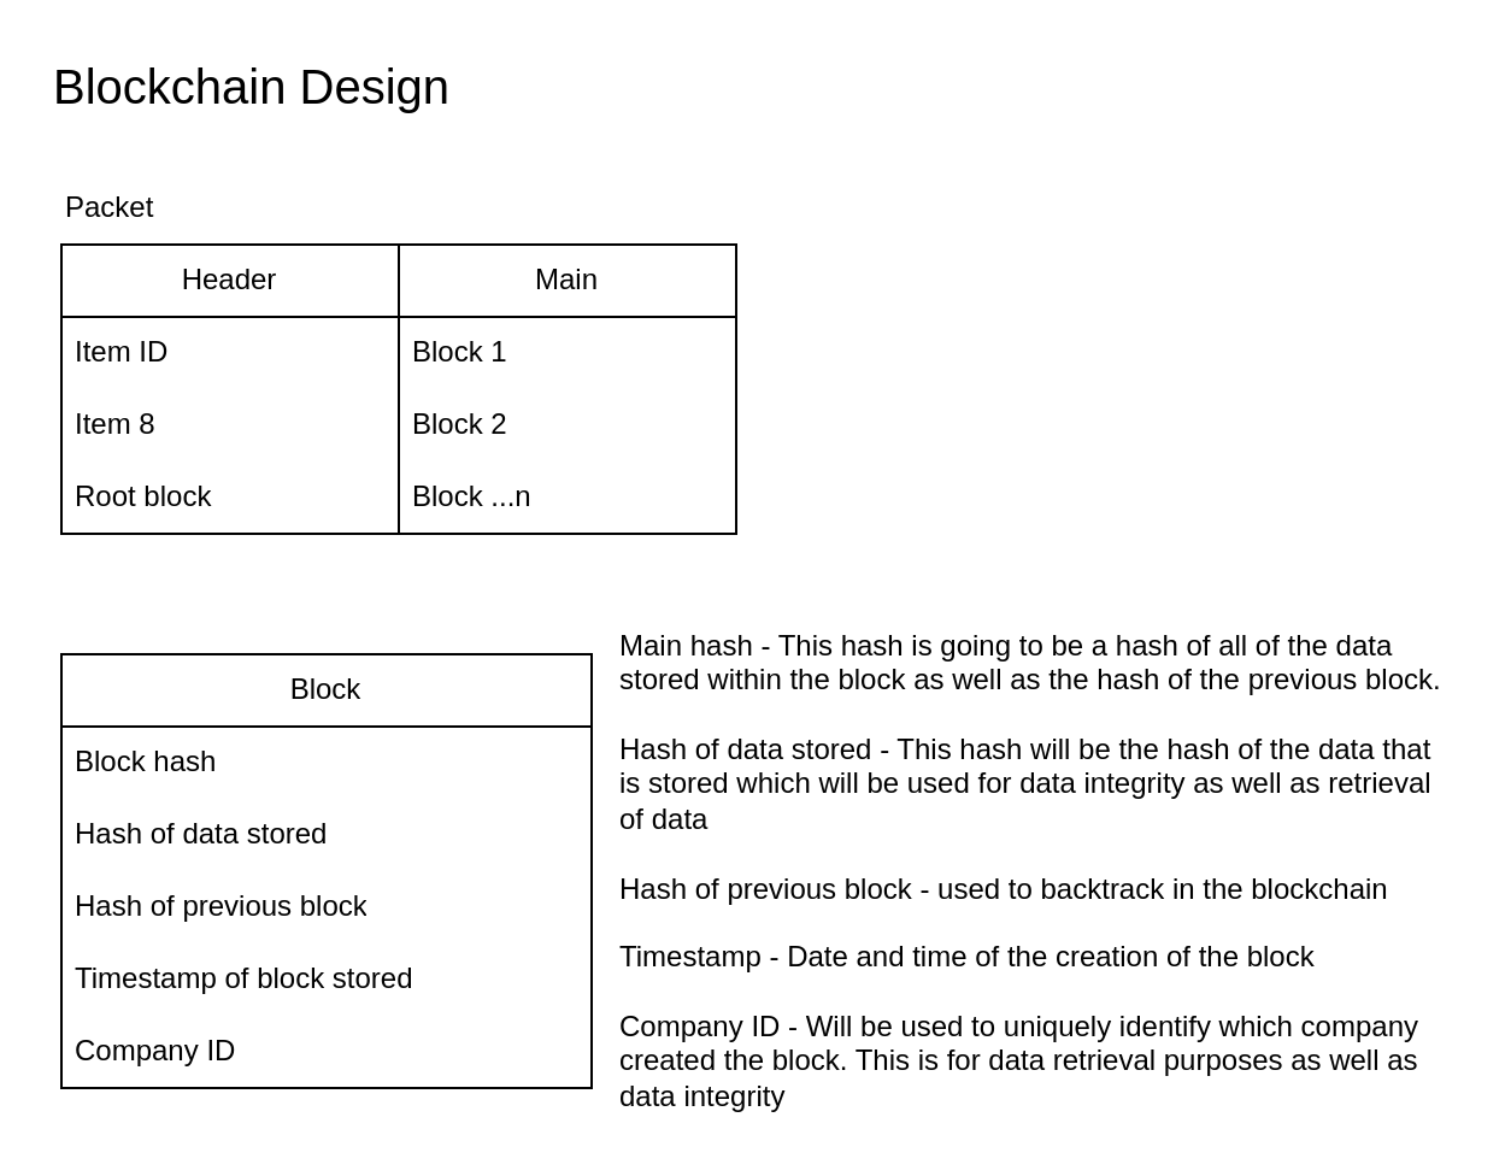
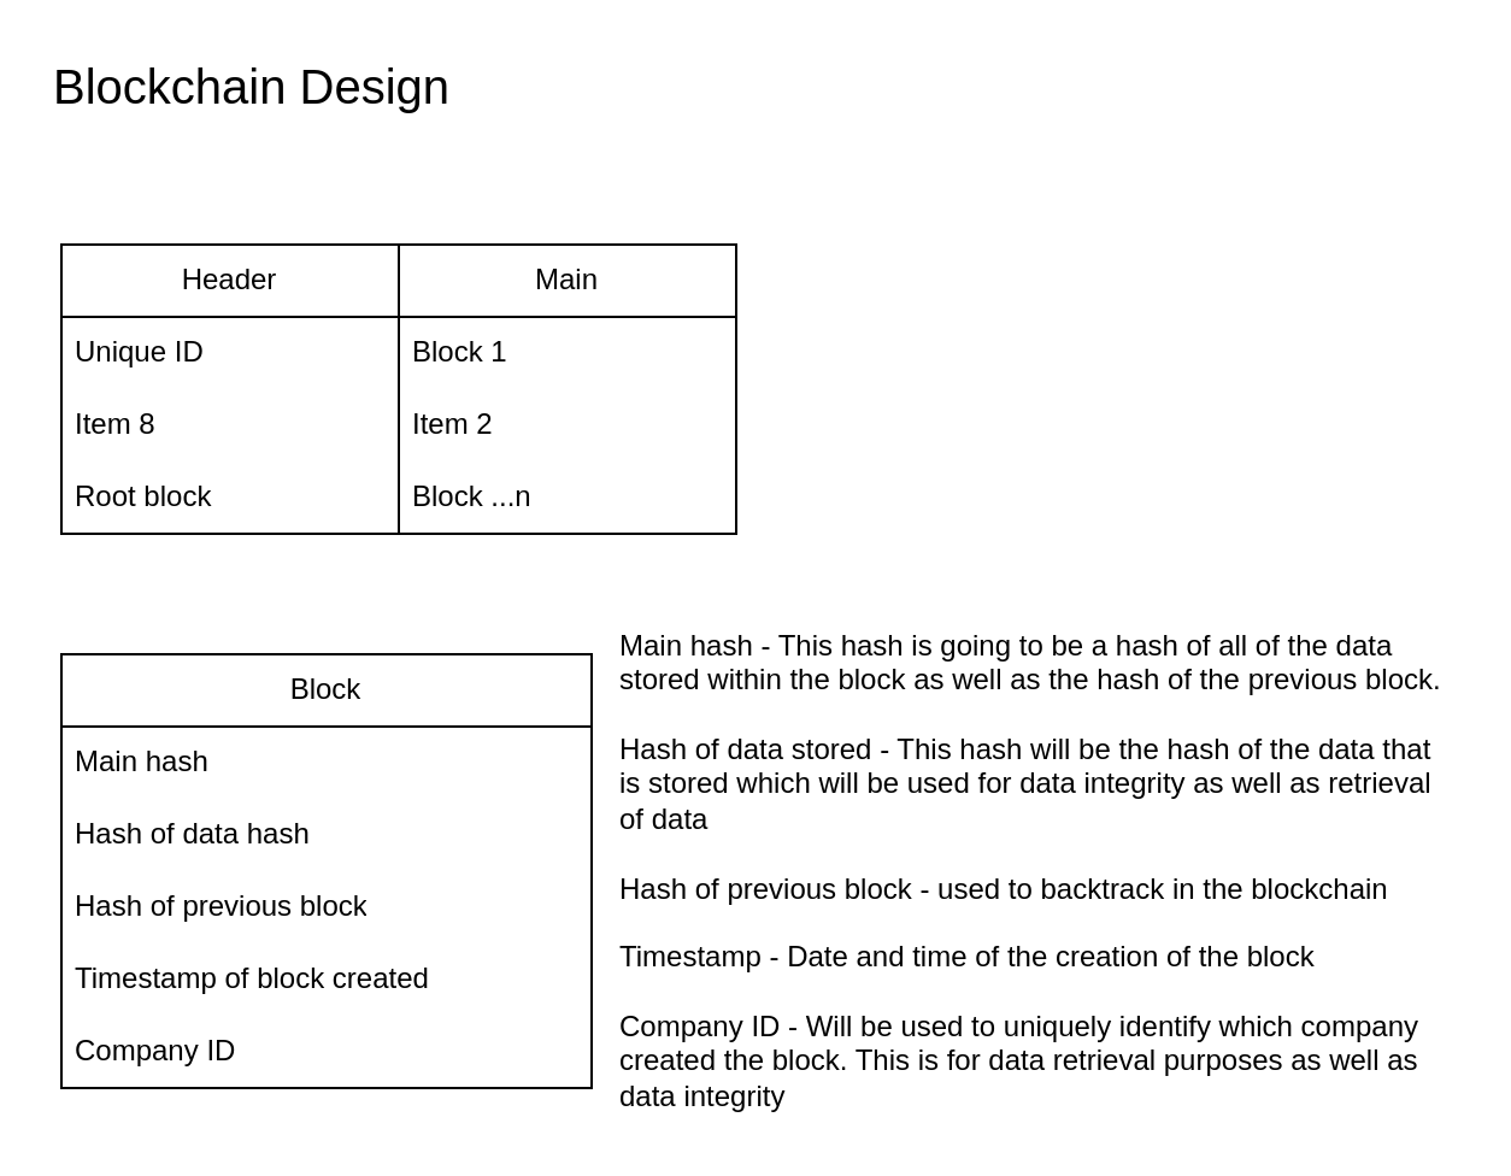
- <mxCell id="11" value="Packet" style="text;html=1;strokeColor=none;fillColor=none;align=left;verticalAlign=middle;whiteSpace=wrap;rounded=0;fontSize=12;" parent="1" vertex="1"><mxGeometry x="25" y="71" width="60" height="30" as="geometry" /></mxCell>
- <mxCell id="4" value="Item ID" style="text;strokeColor=none;fillColor=none;align=left;verticalAlign=middle;spacingLeft=4;spacingRight=4;overflow=hidden;points=[[0,0.5],[1,0.5]];portConstraint=eastwest;rotatable=0;whiteSpace=wrap;html=1;fontSize=12;" parent="3" vertex="1"><mxGeometry y="30" width="140" height="30" as="geometry" /></mxCell>
+ <mxCell id="4" value="Unique ID" style="text;strokeColor=none;fillColor=none;align=left;verticalAlign=middle;spacingLeft=4;spacingRight=4;overflow=hidden;points=[[0,0.5],[1,0.5]];portConstraint=eastwest;rotatable=0;whiteSpace=wrap;html=1;fontSize=12;" parent="3" vertex="1"><mxGeometry y="30" width="140" height="30" as="geometry" /></mxCell>
- <mxCell id="9" value="Block 2" style="text;strokeColor=none;fillColor=none;align=left;verticalAlign=middle;spacingLeft=4;spacingRight=4;overflow=hidden;points=[[0,0.5],[1,0.5]];portConstraint=eastwest;rotatable=0;whiteSpace=wrap;html=1;fontSize=12;" parent="7" vertex="1"><mxGeometry y="60" width="140" height="30" as="geometry" /></mxCell>
+ <mxCell id="9" value="Item 2" style="text;strokeColor=none;fillColor=none;align=left;verticalAlign=middle;spacingLeft=4;spacingRight=4;overflow=hidden;points=[[0,0.5],[1,0.5]];portConstraint=eastwest;rotatable=0;whiteSpace=wrap;html=1;fontSize=12;" parent="7" vertex="1"><mxGeometry y="60" width="140" height="30" as="geometry" /></mxCell>
- <mxCell id="13" value="Block hash" style="text;strokeColor=none;fillColor=none;align=left;verticalAlign=middle;spacingLeft=4;spacingRight=4;overflow=hidden;points=[[0,0.5],[1,0.5]];portConstraint=eastwest;rotatable=0;whiteSpace=wrap;html=1;fontSize=12;" parent="12" vertex="1"><mxGeometry y="30" width="220" height="30" as="geometry" /></mxCell>
+ <mxCell id="13" value="Main hash" style="text;strokeColor=none;fillColor=none;align=left;verticalAlign=middle;spacingLeft=4;spacingRight=4;overflow=hidden;points=[[0,0.5],[1,0.5]];portConstraint=eastwest;rotatable=0;whiteSpace=wrap;html=1;fontSize=12;" parent="12" vertex="1"><mxGeometry y="30" width="220" height="30" as="geometry" /></mxCell>
- <mxCell id="14" value="Hash of data stored" style="text;strokeColor=none;fillColor=none;align=left;verticalAlign=middle;spacingLeft=4;spacingRight=4;overflow=hidden;points=[[0,0.5],[1,0.5]];portConstraint=eastwest;rotatable=0;whiteSpace=wrap;html=1;fontSize=12;" parent="12" vertex="1"><mxGeometry y="60" width="220" height="30" as="geometry" /></mxCell>
+ <mxCell id="14" value="Hash of data hash" style="text;strokeColor=none;fillColor=none;align=left;verticalAlign=middle;spacingLeft=4;spacingRight=4;overflow=hidden;points=[[0,0.5],[1,0.5]];portConstraint=eastwest;rotatable=0;whiteSpace=wrap;html=1;fontSize=12;" parent="12" vertex="1"><mxGeometry y="60" width="220" height="30" as="geometry" /></mxCell>
- <mxCell id="16" value="Timestamp of block stored" style="text;strokeColor=none;fillColor=none;align=left;verticalAlign=middle;spacingLeft=4;spacingRight=4;overflow=hidden;points=[[0,0.5],[1,0.5]];portConstraint=eastwest;rotatable=0;whiteSpace=wrap;html=1;fontSize=12;" parent="12" vertex="1"><mxGeometry y="120" width="220" height="30" as="geometry" /></mxCell>
+ <mxCell id="16" value="Timestamp of block created" style="text;strokeColor=none;fillColor=none;align=left;verticalAlign=middle;spacingLeft=4;spacingRight=4;overflow=hidden;points=[[0,0.5],[1,0.5]];portConstraint=eastwest;rotatable=0;whiteSpace=wrap;html=1;fontSize=12;" parent="12" vertex="1"><mxGeometry y="120" width="220" height="30" as="geometry" /></mxCell>
